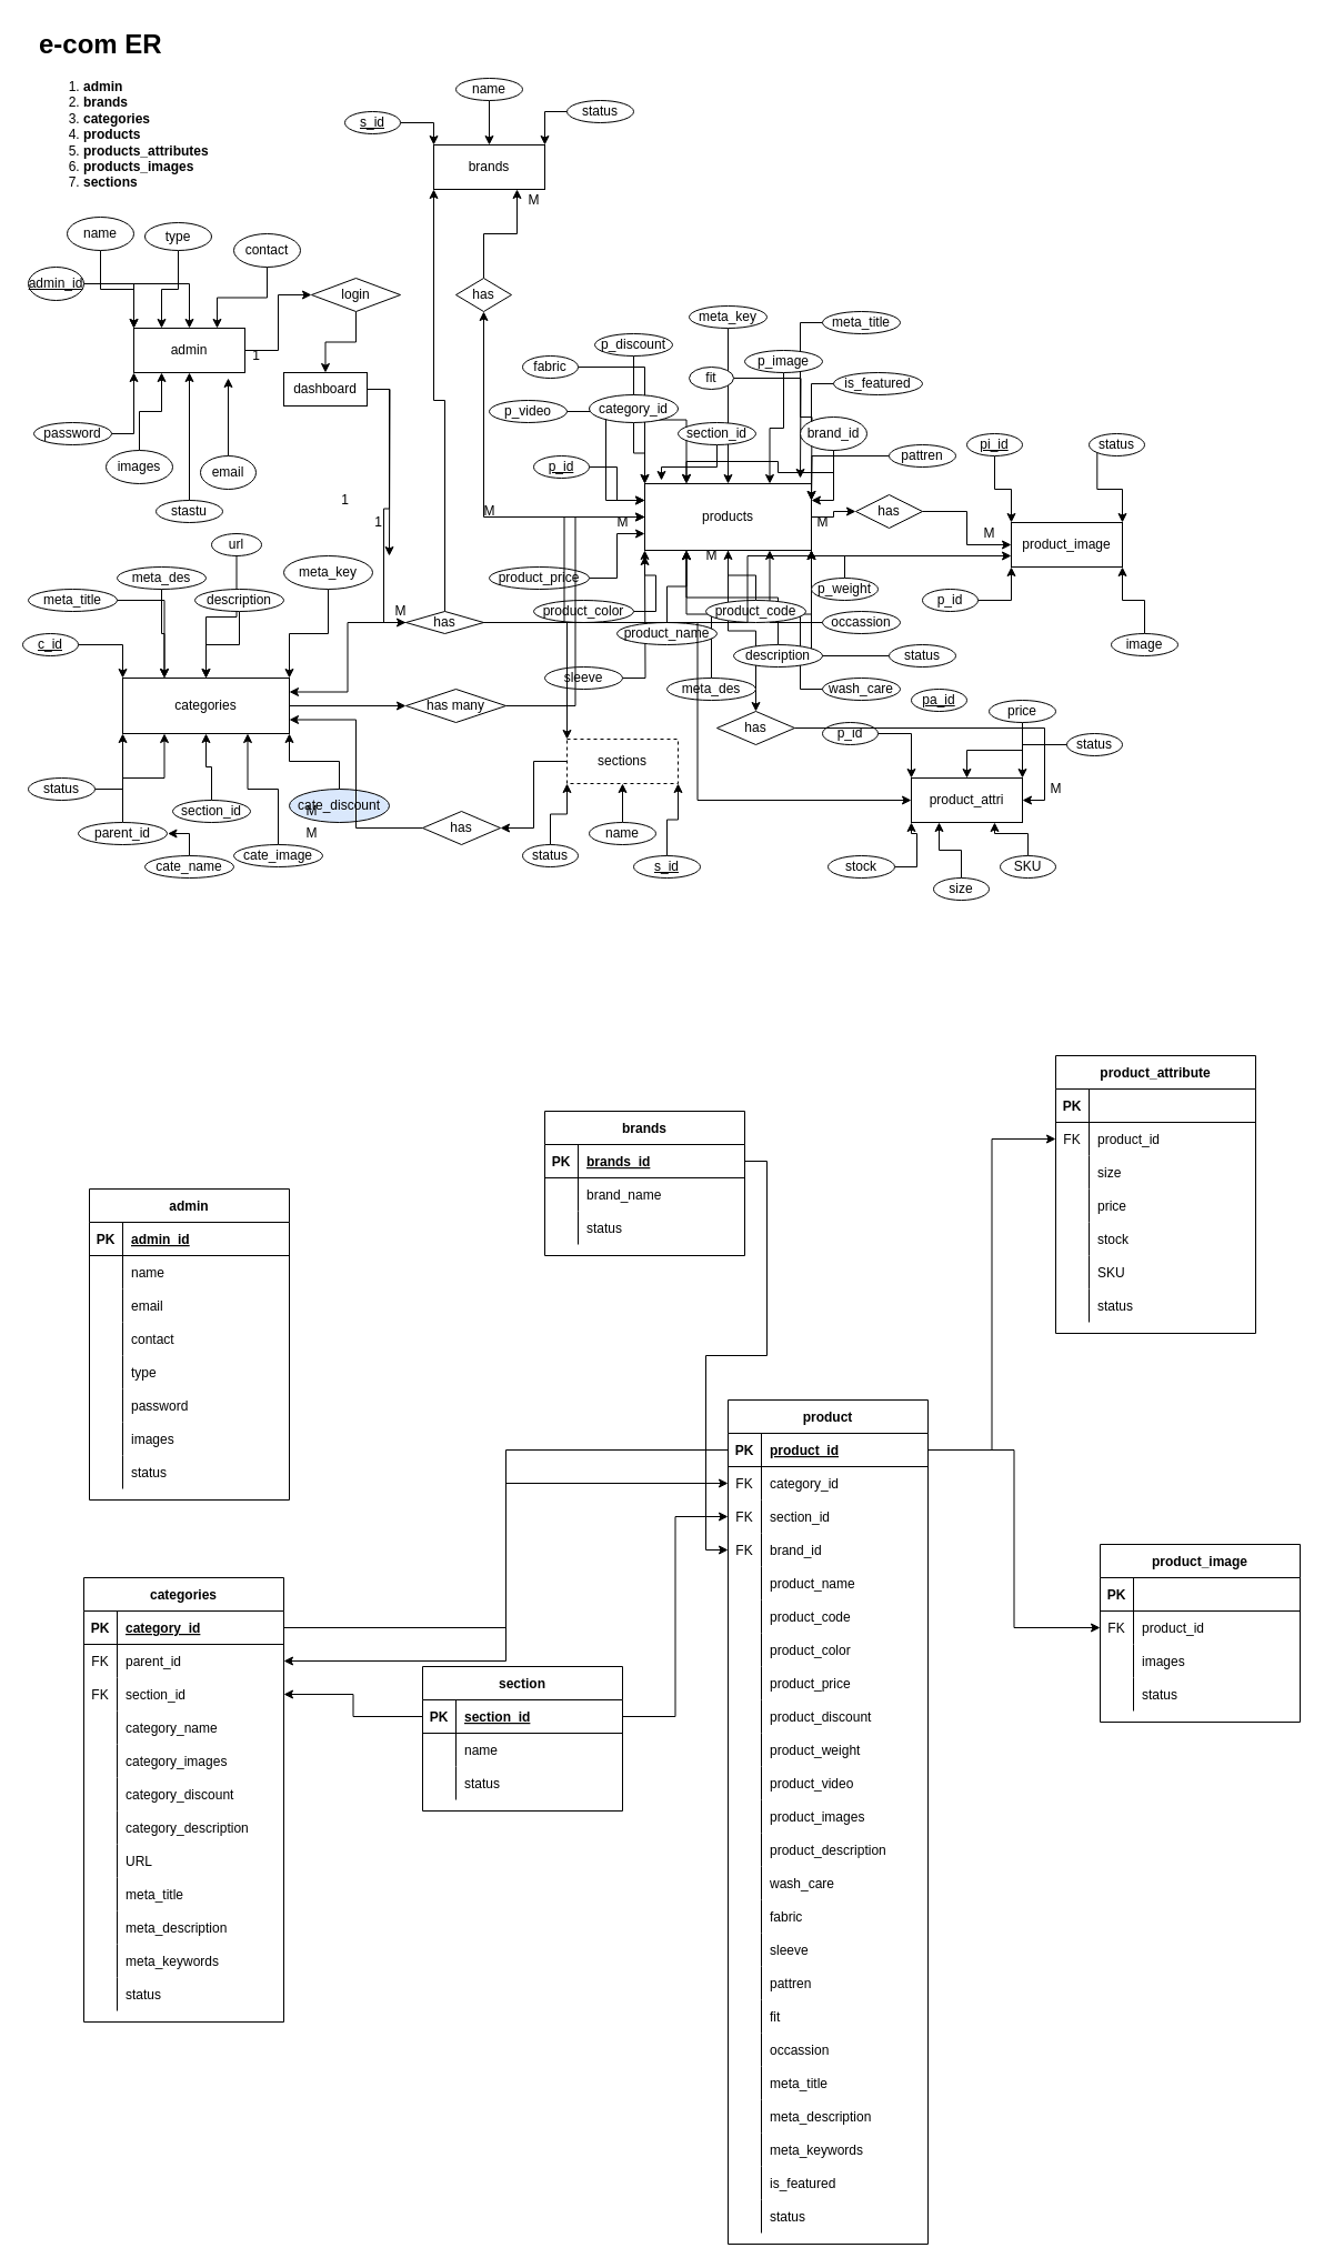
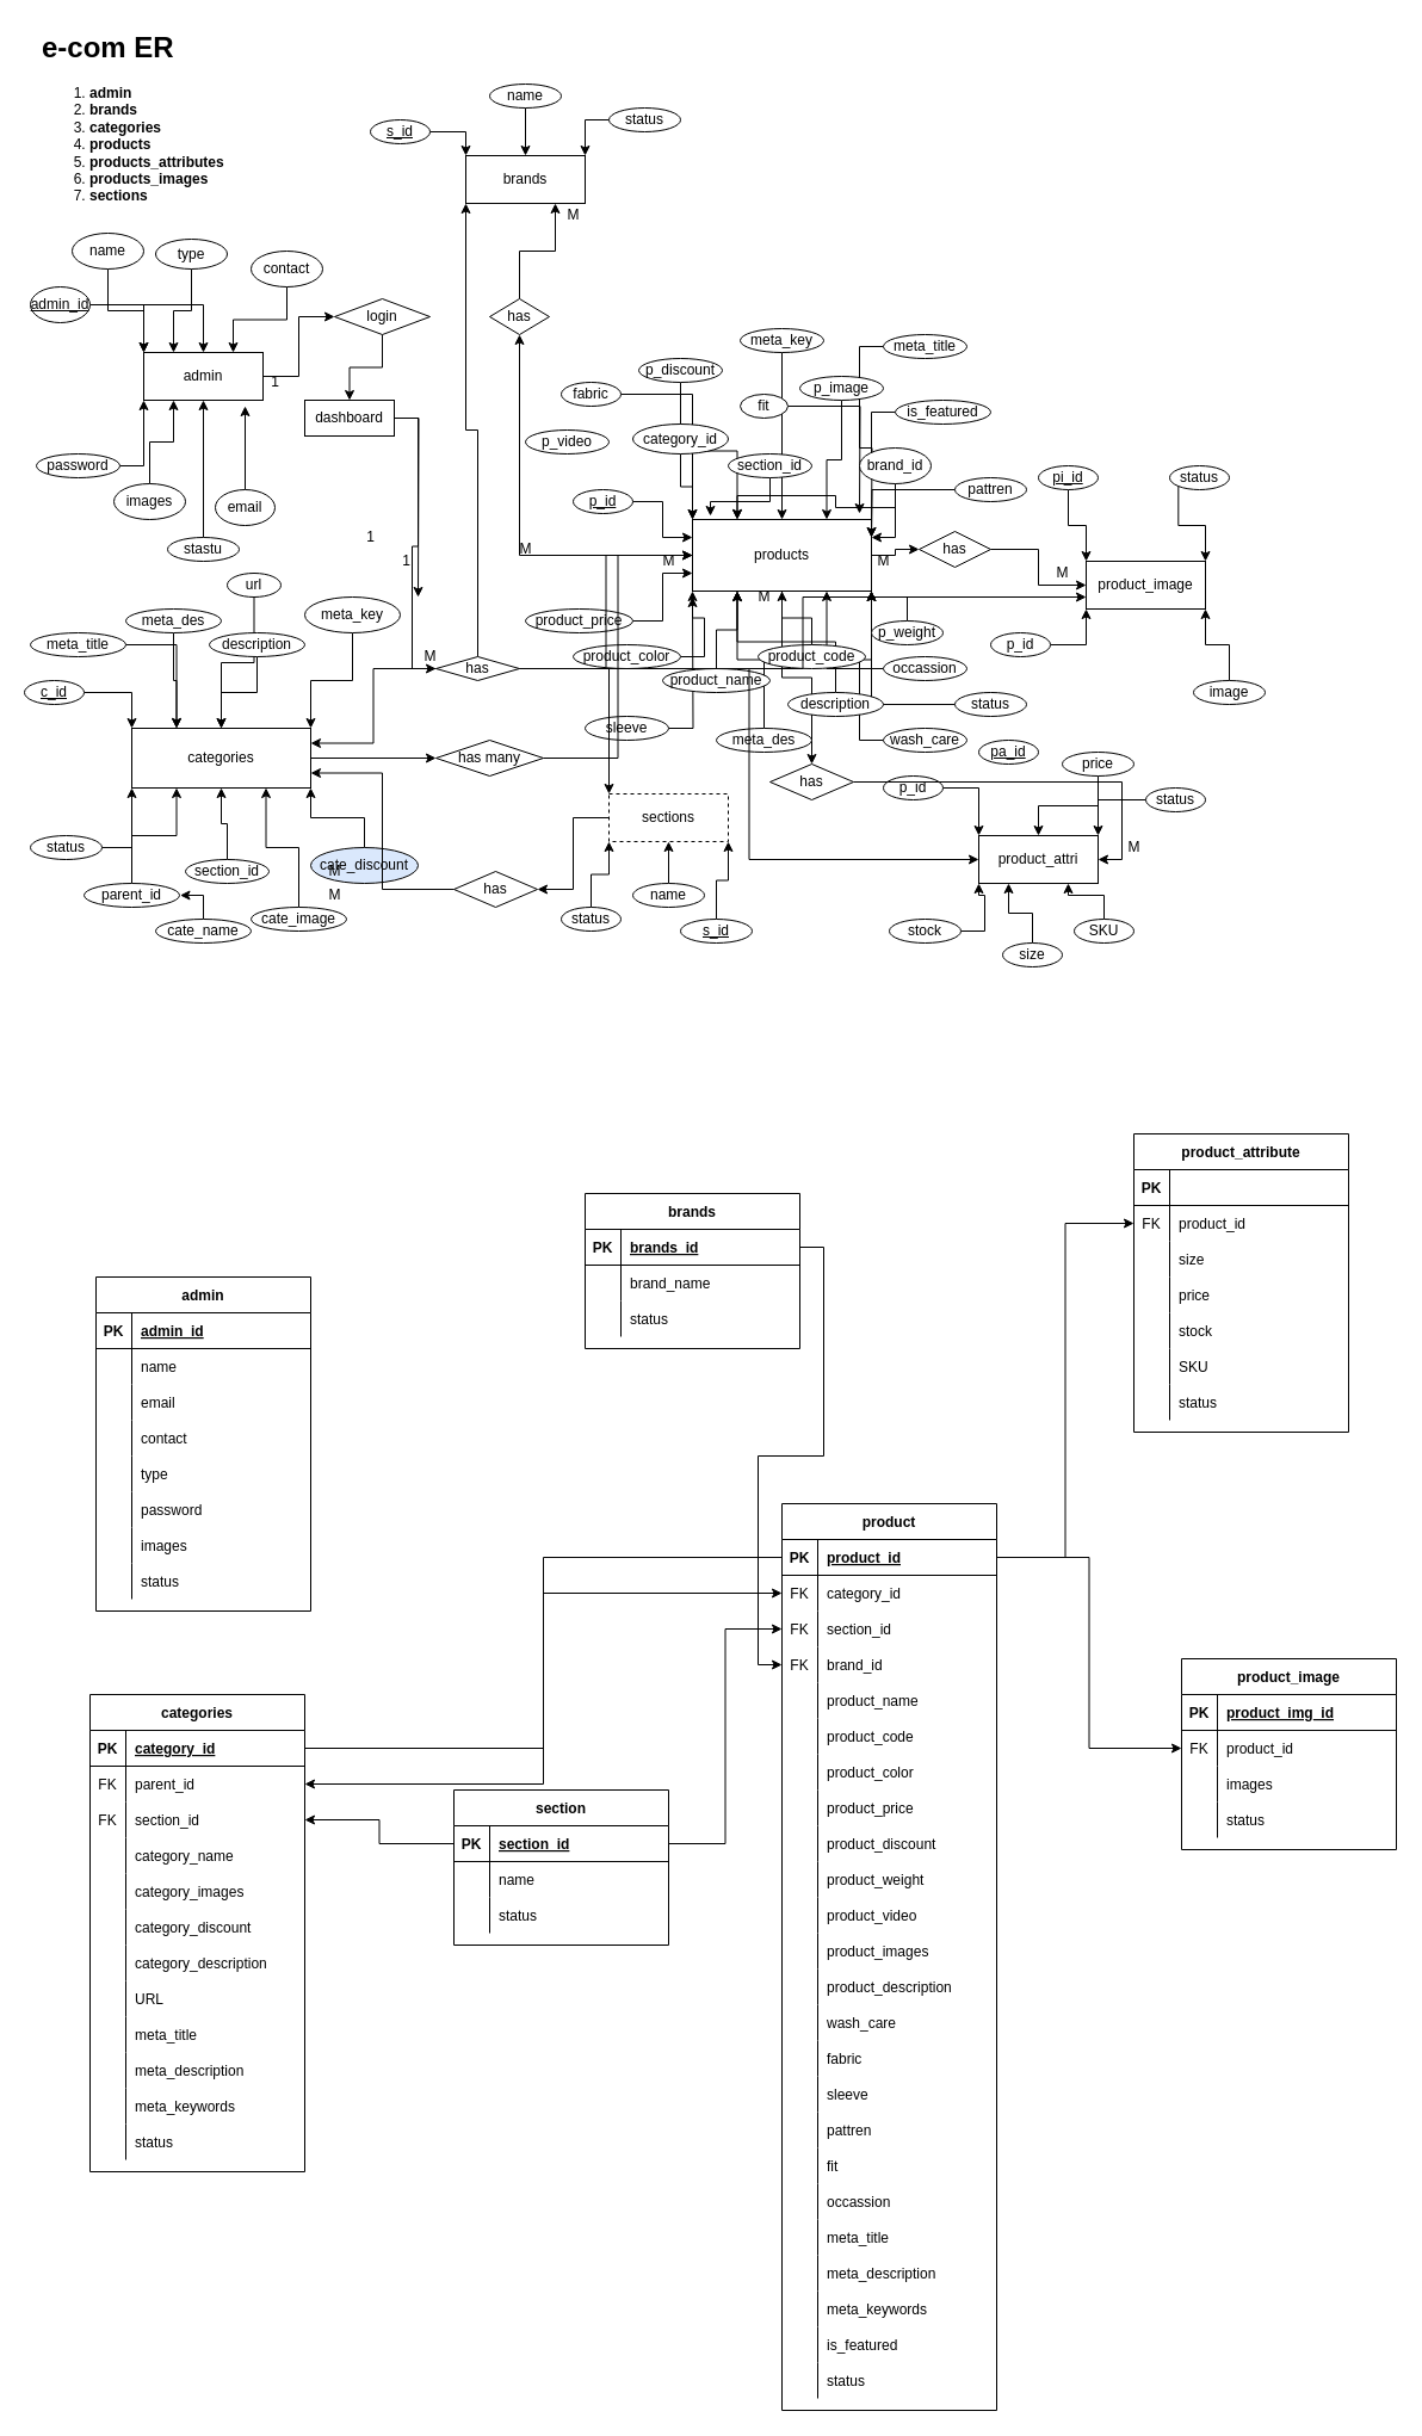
- <mxCell id="59" style="edgeStyle=orthogonalEdgeStyle;rounded=0;orthogonalLoop=1;jettySize=auto;html=1;entryX=0;entryY=0.25;entryDx=0;entryDy=0;" parent="1" source="60" target="10" edge="1"><mxGeometry relative="1" as="geometry" /></mxCell>
+ <mxCell id="321" value="product_img_id" style="shape=partialRectangle;connectable=0;fillColor=none;top=0;left=0;bottom=0;right=0;align=left;spacingLeft=6;fontStyle=5;overflow=hidden;" parent="319" vertex="1"><mxGeometry x="30" width="150" height="30" as="geometry" /></mxCell>
